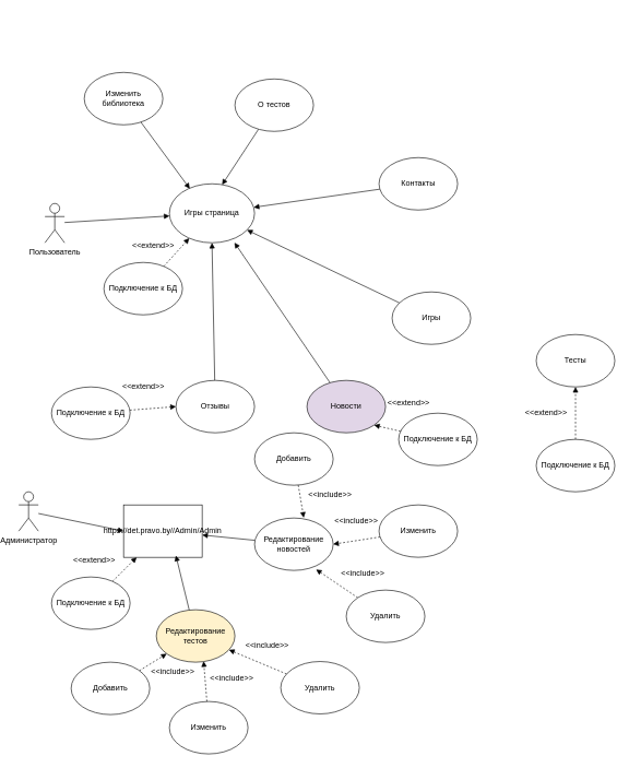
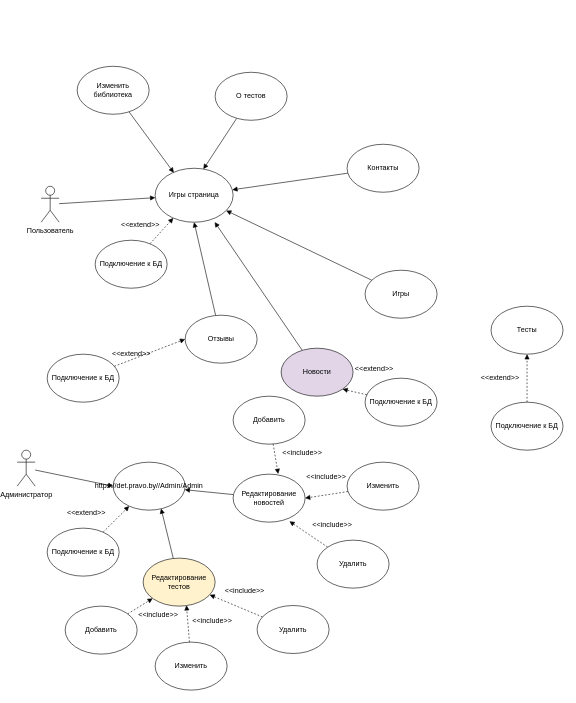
- <mxCell id="17" value="Игры" style="ellipse;whiteSpace=wrap;html=1;" vertex="1" parent="1"><mxGeometry x="590" y="445" width="120" height="80" as="geometry" /></mxCell>
+ <mxCell id="17" value="Игры" style="ellipse;whiteSpace=wrap;html=1;" vertex="1" parent="1"><mxGeometry x="600" y="450" width="120" height="80" as="geometry" /></mxCell>
- <mxCell id="24" value="Отзывы" style="ellipse;whiteSpace=wrap;html=1;" vertex="1" parent="1"><mxGeometry x="260" y="580" width="120" height="80" as="geometry" /></mxCell>
+ <mxCell id="24" value="Отзывы" style="ellipse;whiteSpace=wrap;html=1;" vertex="1" parent="1"><mxGeometry x="300" y="525" width="120" height="80" as="geometry" /></mxCell>
- <mxCell id="29" value="https://det.pravo.by//Admin/Admin" style="whiteSpace=wrap;html=1;rounded=0;" vertex="1" parent="1"><mxGeometry x="180" y="770" width="120" height="80" as="geometry" /></mxCell>
+ <mxCell id="29" value="https://det.pravo.by//Admin/Admin" style="ellipse;whiteSpace=wrap;html=1;" vertex="1" parent="1"><mxGeometry x="180" y="770" width="120" height="80" as="geometry" /></mxCell>
